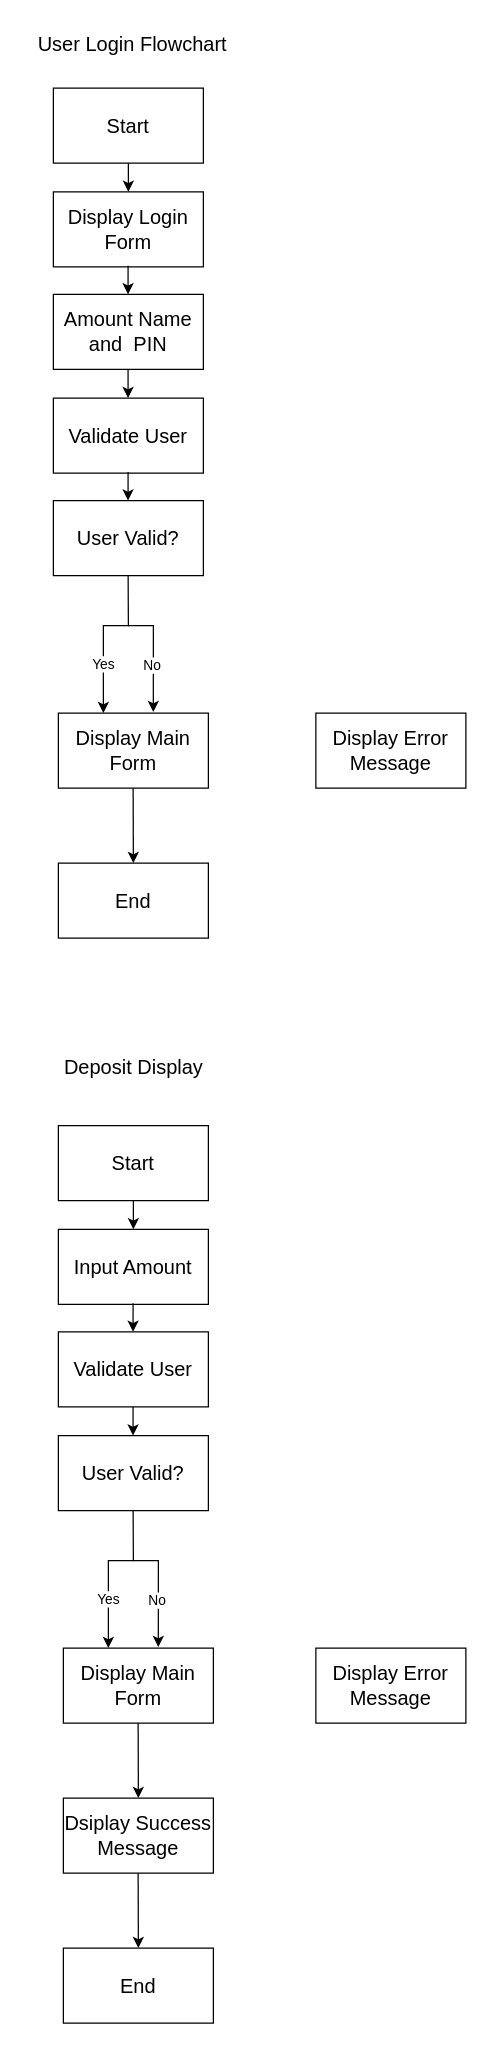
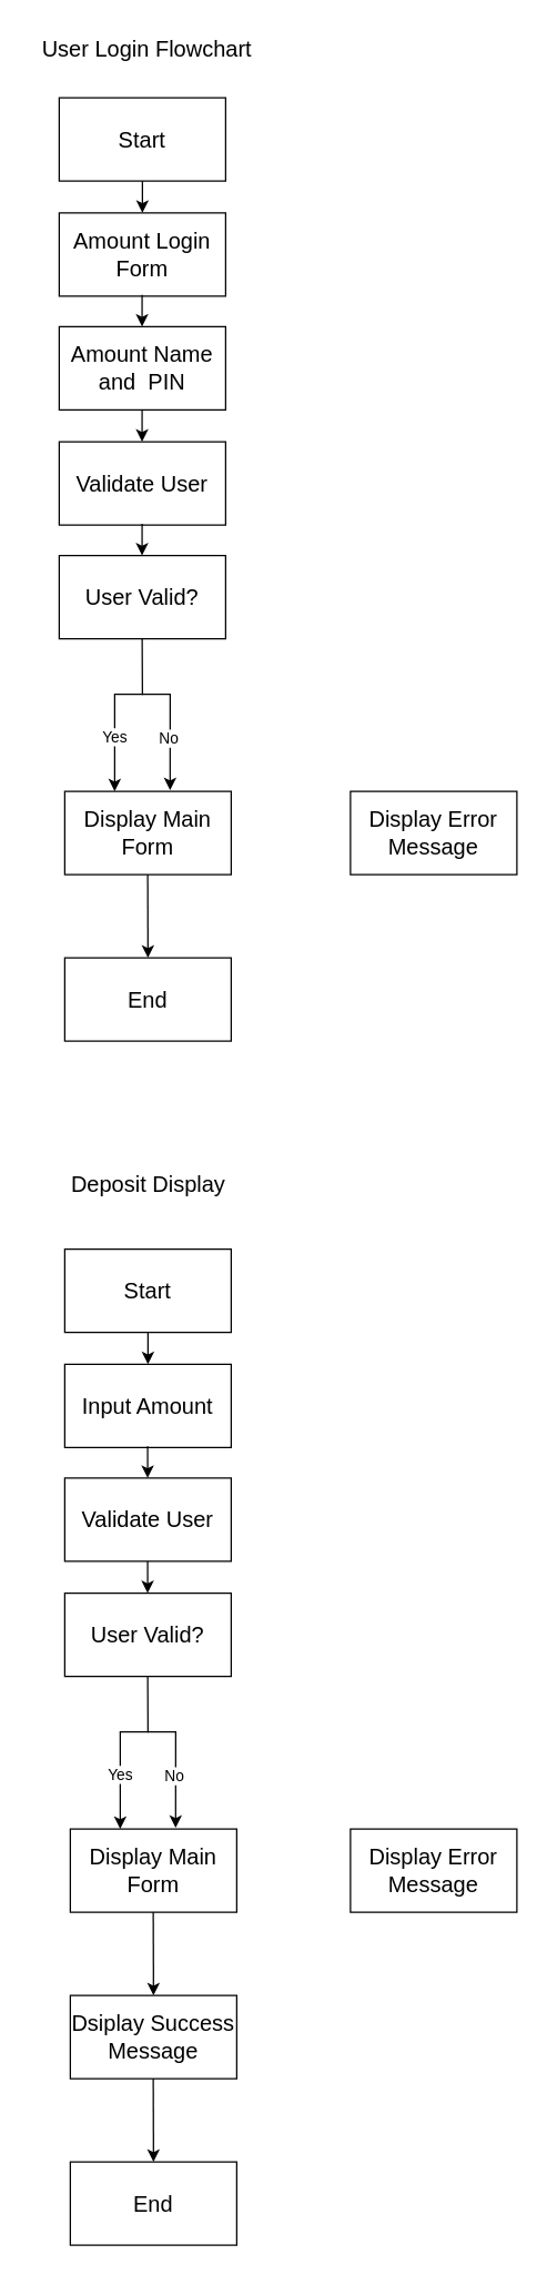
- <mxCell id="3" value="&lt;font style=&quot;font-size: 16px;&quot;&gt;Display Login Form&lt;/font&gt;" style="rounded=0;whiteSpace=wrap;html=1;" vertex="1" parent="1"><mxGeometry x="42" y="153" width="120" height="60" as="geometry" /></mxCell>
+ <mxCell id="3" value="&lt;font style=&quot;font-size: 16px;&quot;&gt;Amount Login Form&lt;/font&gt;" style="rounded=0;whiteSpace=wrap;html=1;" vertex="1" parent="1"><mxGeometry x="42" y="153" width="120" height="60" as="geometry" /></mxCell>
